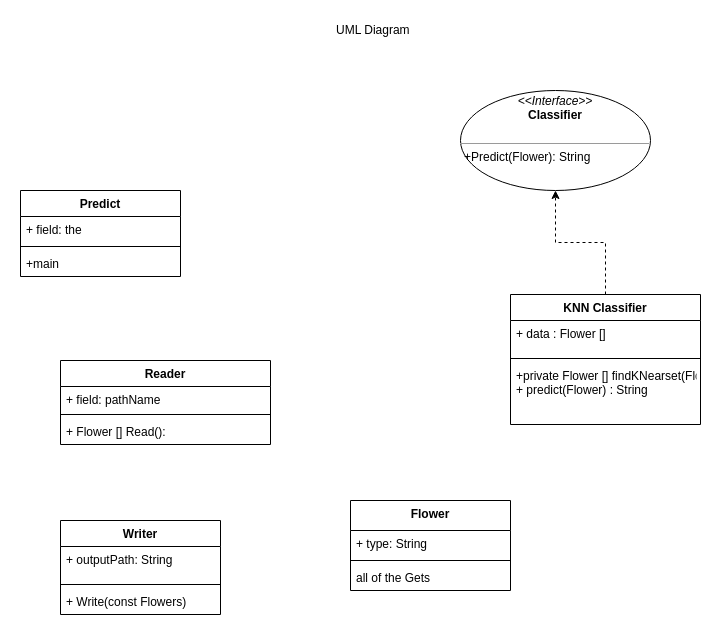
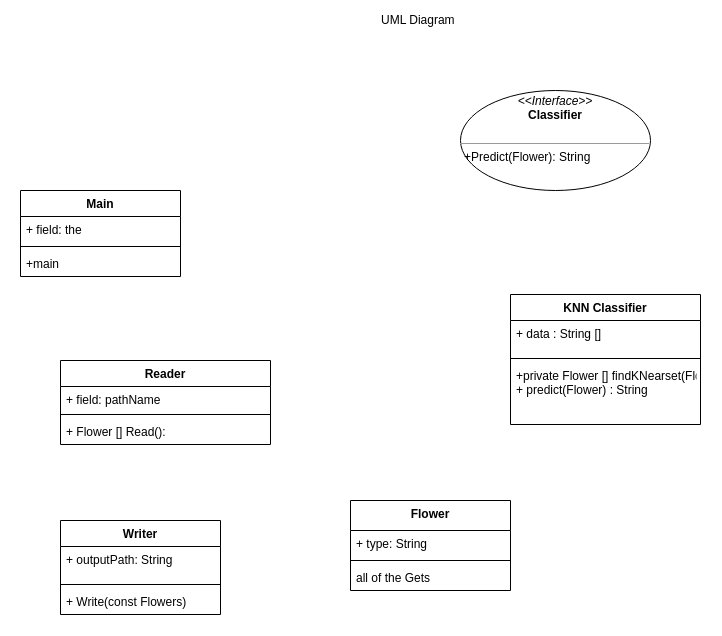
- <mxCell id="24" value="UML Diagram&amp;nbsp;" style="text;html=1;resizable=0;autosize=1;align=center;verticalAlign=middle;points=[];fillColor=none;strokeColor=none;rounded=0;" vertex="1" parent="1"><mxGeometry x="329" y="20" width="90" height="20" as="geometry" /></mxCell>
+ <mxCell id="24" value="UML Diagram&amp;nbsp;" style="text;html=1;resizable=0;autosize=1;align=center;verticalAlign=middle;points=[];fillColor=none;strokeColor=none;rounded=0;" vertex="1" parent="1"><mxGeometry x="374" y="10" width="90" height="20" as="geometry" /></mxCell>
- <mxCell id="20" value="Predict" style="swimlane;fontStyle=1;align=center;verticalAlign=top;childLayout=stackLayout;horizontal=1;startSize=26;horizontalStack=0;resizeParent=1;resizeParentMax=0;resizeLast=0;collapsible=1;marginBottom=0;" parent="1" vertex="1"><mxGeometry x="20" y="190" width="160" height="86" as="geometry" /></mxCell>
+ <mxCell id="20" value="Main" style="swimlane;fontStyle=1;align=center;verticalAlign=top;childLayout=stackLayout;horizontal=1;startSize=26;horizontalStack=0;resizeParent=1;resizeParentMax=0;resizeLast=0;collapsible=1;marginBottom=0;" parent="1" vertex="1"><mxGeometry x="20" y="190" width="160" height="86" as="geometry" /></mxCell>
- <mxCell id="6" style="edgeStyle=orthogonalEdgeStyle;rounded=0;orthogonalLoop=1;jettySize=auto;html=1;exitX=0.5;exitY=0;exitDx=0;exitDy=0;dashed=1;entryX=0.5;entryY=1;entryDx=0;entryDy=0;" parent="1" source="7" target="19" edge="1"><mxGeometry relative="1" as="geometry"><mxPoint x="335" y="230" as="targetPoint" /></mxGeometry></mxCell>
- <mxCell id="8" value="+ data : Flower []" style="text;strokeColor=none;fillColor=none;align=left;verticalAlign=top;spacingLeft=4;spacingRight=4;overflow=hidden;rotatable=0;points=[[0,0.5],[1,0.5]];portConstraint=eastwest;" parent="7" vertex="1"><mxGeometry y="26" width="190" height="34" as="geometry" /></mxCell>
+ <mxCell id="8" value="+ data : String []" style="text;strokeColor=none;fillColor=none;align=left;verticalAlign=top;spacingLeft=4;spacingRight=4;overflow=hidden;rotatable=0;points=[[0,0.5],[1,0.5]];portConstraint=eastwest;" parent="7" vertex="1"><mxGeometry y="26" width="190" height="34" as="geometry" /></mxCell>
